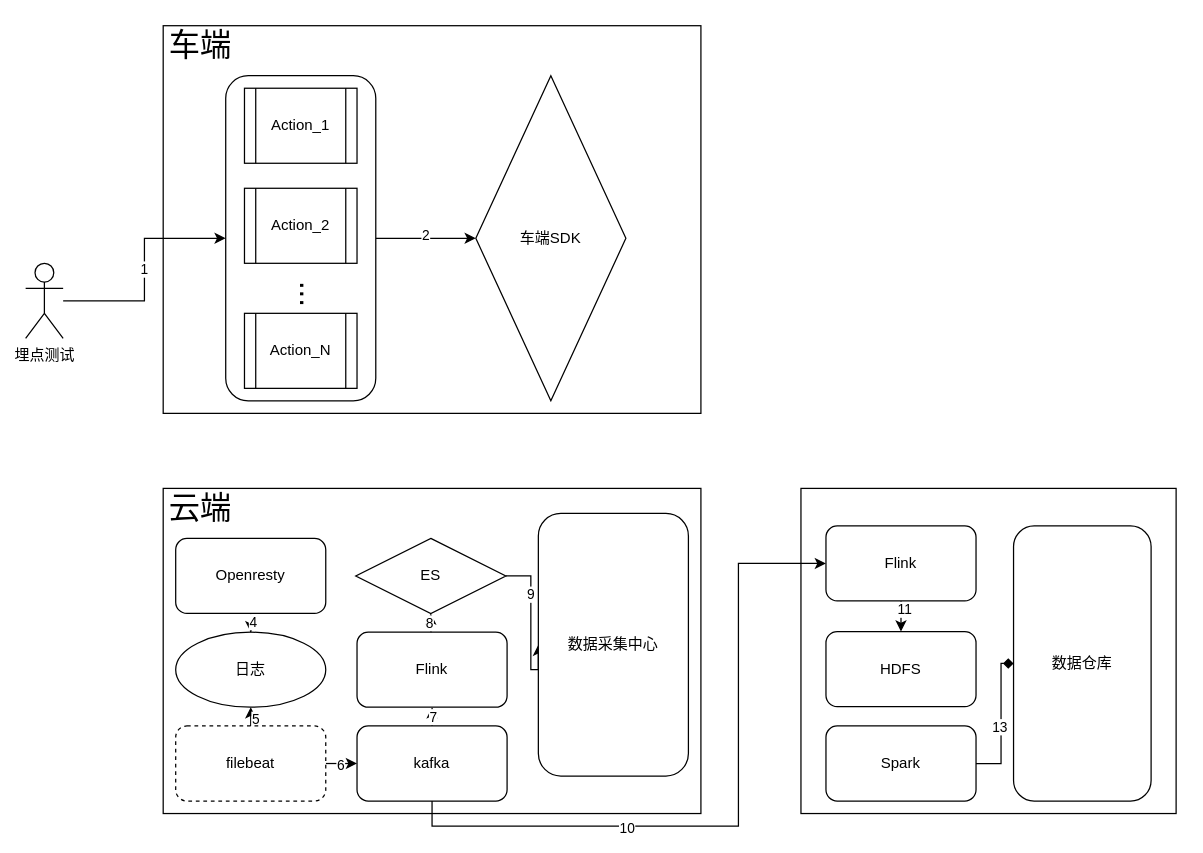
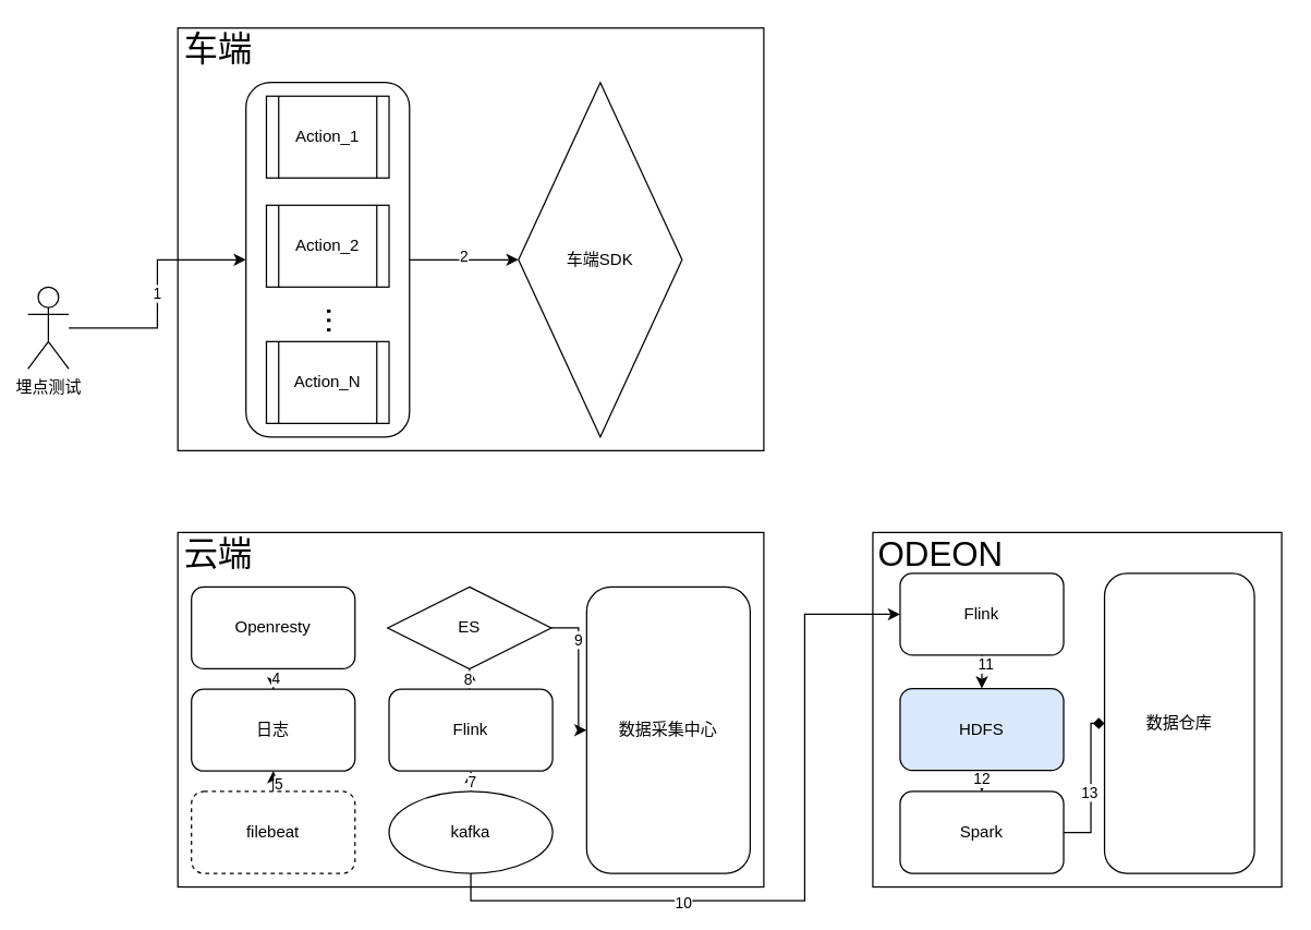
+ <mxCell id="36" value="ODEON" style="text;html=1;align=center;verticalAlign=middle;whiteSpace=wrap;rounded=0;fontSize=25;" vertex="1" parent="1"><mxGeometry x="660" y="390" width="60" height="30" as="geometry" /></mxCell>
- <mxCell id="34" value="数据采集中心" style="rounded=1;whiteSpace=wrap;html=1;" vertex="1" parent="1"><mxGeometry x="430" y="410" width="120" height="210" as="geometry" /></mxCell>
+ <mxCell id="34" value="数据采集中心" style="rounded=1;whiteSpace=wrap;html=1;" vertex="1" parent="1"><mxGeometry x="430" y="430" width="120" height="210" as="geometry" /></mxCell>
- <mxCell id="19" value="日志" style="ellipse;whiteSpace=wrap;html=1;" vertex="1" parent="1"><mxGeometry x="140" y="505" width="120" height="60" as="geometry" /></mxCell>
+ <mxCell id="19" value="日志" style="rounded=1;whiteSpace=wrap;html=1;" vertex="1" parent="1"><mxGeometry x="140" y="505" width="120" height="60" as="geometry" /></mxCell>
- <mxCell id="44" value="HDFS" style="rounded=1;whiteSpace=wrap;html=1;" vertex="1" parent="1"><mxGeometry x="660" y="504.5" width="120" height="60" as="geometry" /></mxCell>
+ <mxCell id="44" value="HDFS" style="rounded=1;whiteSpace=wrap;html=1;fillColor=#dae8fc;" vertex="1" parent="1"><mxGeometry x="660" y="504.5" width="120" height="60" as="geometry" /></mxCell>
+ <mxCell id="42" style="edgeStyle=orthogonalEdgeStyle;rounded=0;orthogonalLoop=1;jettySize=auto;html=1;exitX=0.5;exitY=1;exitDx=0;exitDy=0;entryX=0.5;entryY=0;entryDx=0;entryDy=0;" edge="1" parent="1" source="44" target="47"><mxGeometry relative="1" as="geometry" /></mxCell>
+ <mxCell id="43" value="12" style="edgeLabel;html=1;align=center;verticalAlign=middle;resizable=0;points=[];" vertex="1" connectable="0" parent="42"><mxGeometry x="-0.29" y="-1" relative="1" as="geometry"><mxPoint as="offset" /></mxGeometry></mxCell>
- <mxCell id="22" style="edgeStyle=orthogonalEdgeStyle;rounded=0;orthogonalLoop=1;jettySize=auto;html=1;exitX=1;exitY=0.5;exitDx=0;exitDy=0;entryX=0;entryY=0.5;entryDx=0;entryDy=0;" edge="1" parent="1" source="24" target="27"><mxGeometry relative="1" as="geometry" /></mxCell>
- <mxCell id="23" value="6" style="edgeLabel;html=1;align=center;verticalAlign=middle;resizable=0;points=[];" vertex="1" connectable="0" parent="22"><mxGeometry x="-0.12" y="-1" relative="1" as="geometry"><mxPoint as="offset" /></mxGeometry></mxCell>
- <mxCell id="27" value="kafka" style="rounded=1;whiteSpace=wrap;html=1;" vertex="1" parent="1"><mxGeometry x="285" y="580" width="120" height="60" as="geometry" /></mxCell>
+ <mxCell id="27" value="kafka" style="ellipse;whiteSpace=wrap;html=1;" vertex="1" parent="1"><mxGeometry x="285" y="580" width="120" height="60" as="geometry" /></mxCell>
